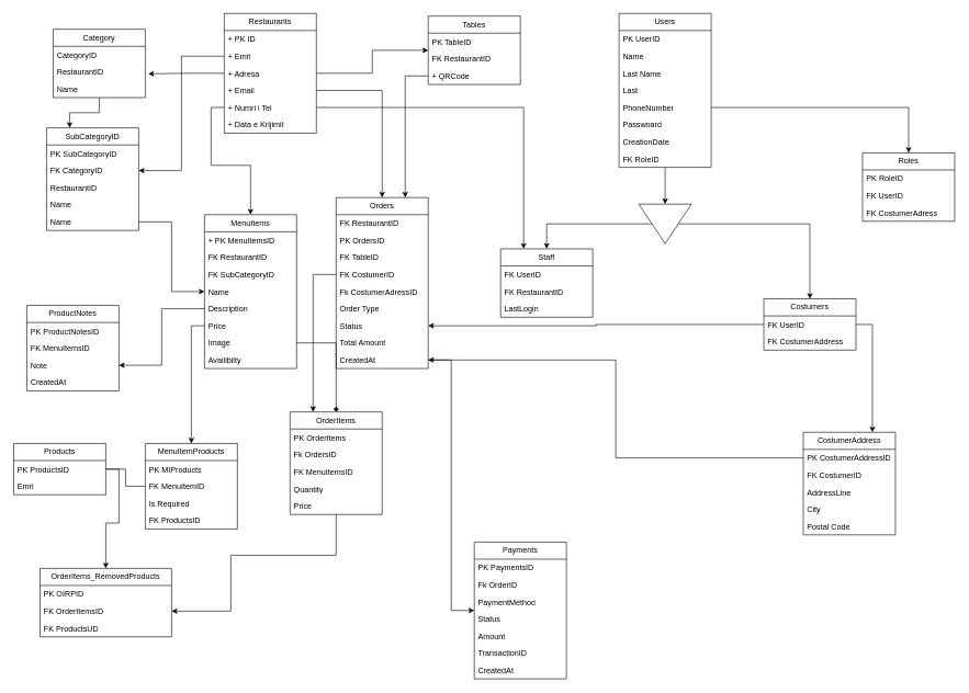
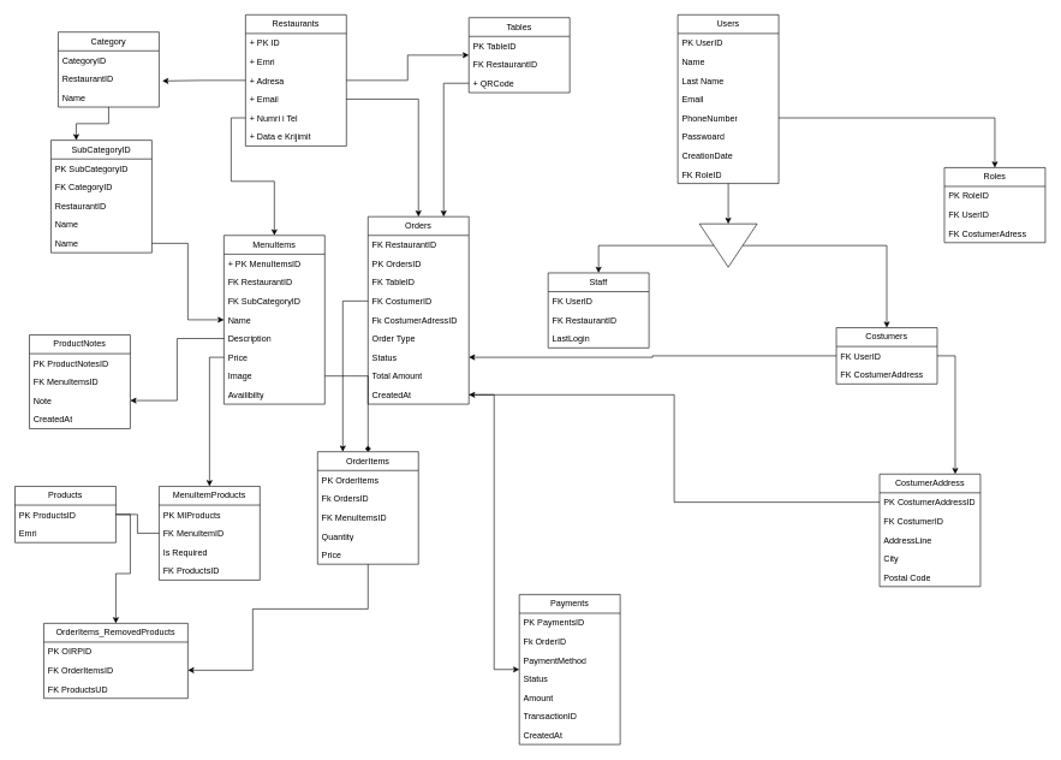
- <mxCell id="41" value="Last" style="text;strokeColor=none;fillColor=none;align=left;verticalAlign=top;spacingLeft=4;spacingRight=4;overflow=hidden;rotatable=0;points=[[0,0.5],[1,0.5]];portConstraint=eastwest;whiteSpace=wrap;html=1;" vertex="1" parent="37"><mxGeometry y="104" width="140" height="26" as="geometry" /></mxCell>
+ <mxCell id="41" value="Email" style="text;strokeColor=none;fillColor=none;align=left;verticalAlign=top;spacingLeft=4;spacingRight=4;overflow=hidden;rotatable=0;points=[[0,0.5],[1,0.5]];portConstraint=eastwest;whiteSpace=wrap;html=1;" vertex="1" parent="37"><mxGeometry y="104" width="140" height="26" as="geometry" /></mxCell>
- <mxCell id="103" style="edgeStyle=orthogonalEdgeStyle;rounded=0;orthogonalLoop=1;jettySize=auto;html=1;entryX=1;entryY=0.5;entryDx=0;entryDy=0;" edge="1" parent="1" source="4" target="29"><mxGeometry relative="1" as="geometry" /></mxCell>
- <mxCell id="115" style="edgeStyle=orthogonalEdgeStyle;rounded=0;orthogonalLoop=1;jettySize=auto;html=1;entryX=0.25;entryY=0;entryDx=0;entryDy=0;" edge="1" parent="1" source="7" target="46"><mxGeometry relative="1" as="geometry" /></mxCell>
